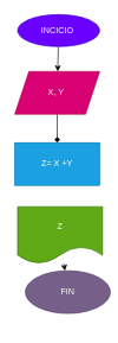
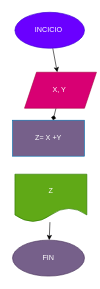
- <mxCell id="3" value="INCICIO&amp;nbsp;" style="ellipse;whiteSpace=wrap;html=1;fillColor=#6a00ff;fontColor=#ffffff;strokeColor=#3700CC;" vertex="1" parent="1"><mxGeometry x="24" y="20" width="116" height="45" as="geometry" /></mxCell>
+ <mxCell id="3" value="INCICIO&amp;nbsp;" style="ellipse;whiteSpace=wrap;html=1;fillColor=#6a00ff;fontColor=#ffffff;strokeColor=#3700CC;" vertex="1" parent="1"><mxGeometry x="24" y="20" width="116" height="60" as="geometry" /></mxCell>
- <mxCell id="5" value="X, Y&amp;nbsp;" style="shape=parallelogram;perimeter=parallelogramPerimeter;whiteSpace=wrap;html=1;fixedSize=1;fillColor=#d80073;fontColor=#ffffff;strokeColor=#A50040;" vertex="1" parent="1"><mxGeometry x="20" y="100" width="120" height="60" as="geometry" /></mxCell>
+ <mxCell id="5" value="X, Y&amp;nbsp;" style="shape=parallelogram;perimeter=parallelogramPerimeter;whiteSpace=wrap;html=1;fixedSize=1;fillColor=#d80073;fontColor=#ffffff;strokeColor=#A50040;" vertex="1" parent="1"><mxGeometry x="40" y="120" width="120" height="60" as="geometry" /></mxCell>
- <mxCell id="6" value="Z= X +Y" style="whiteSpace=wrap;html=1;fillColor=#1ba1e2;fontColor=#ffffff;strokeColor=#006EAF;" vertex="1" parent="1"><mxGeometry x="20" y="200" width="120" height="60" as="geometry" /></mxCell>
+ <mxCell id="6" value="Z= X +Y" style="whiteSpace=wrap;html=1;fillColor=#76608a;fontColor=#ffffff;strokeColor=#006EAF;" vertex="1" parent="1"><mxGeometry x="20" y="200" width="120" height="60" as="geometry" /></mxCell>
- <mxCell id="9" value="FIN" style="ellipse;whiteSpace=wrap;html=1;fillColor=#76608a;fontColor=#ffffff;strokeColor=#432D57;" vertex="1" parent="1"><mxGeometry x="35" y="380" width="120" height="60" as="geometry" /></mxCell>
+ <mxCell id="9" value="FIN" style="ellipse;whiteSpace=wrap;html=1;fillColor=#76608a;fontColor=#ffffff;strokeColor=#432D57;" vertex="1" parent="1"><mxGeometry x="20" y="400" width="120" height="60" as="geometry" /></mxCell>
